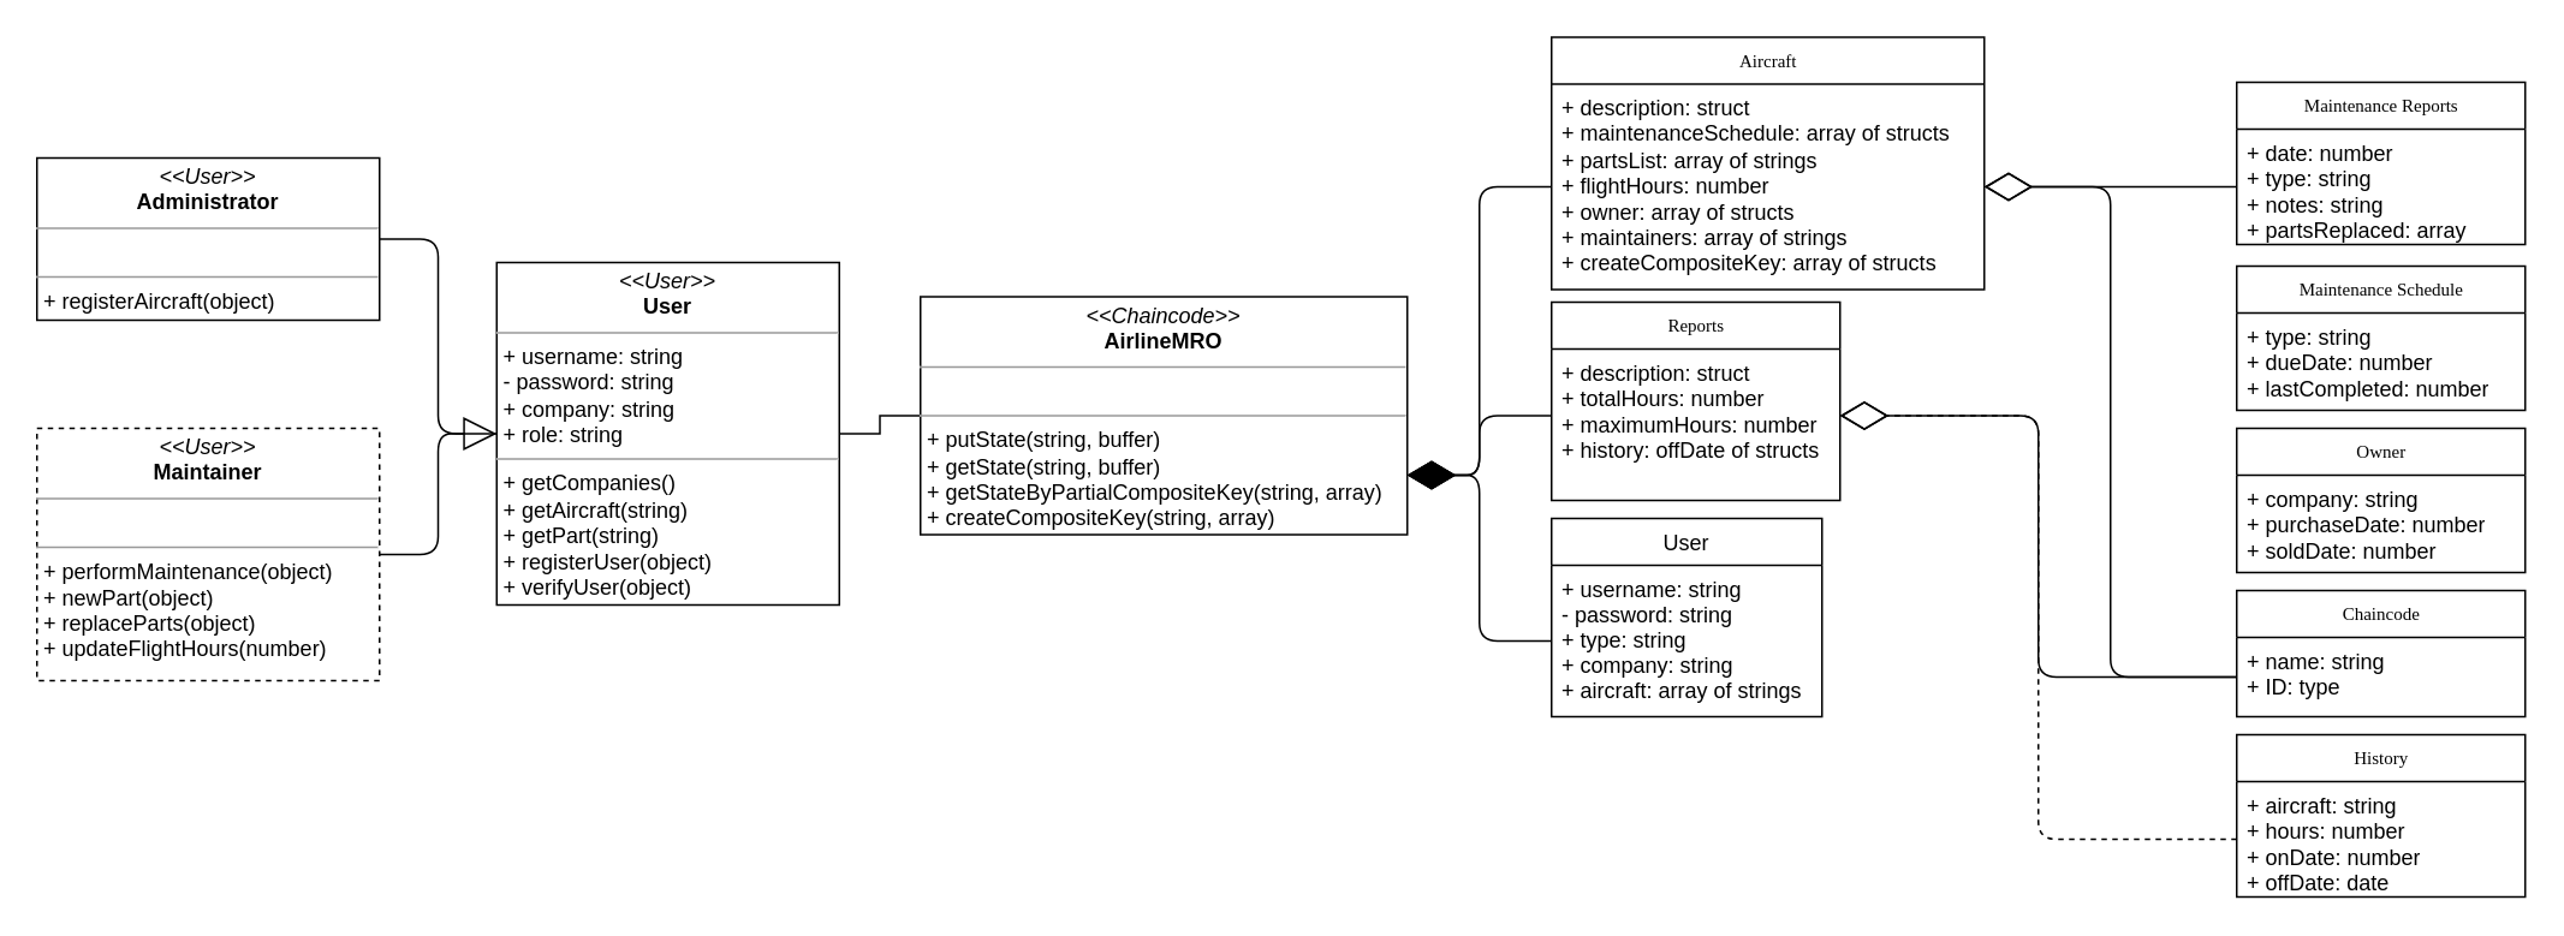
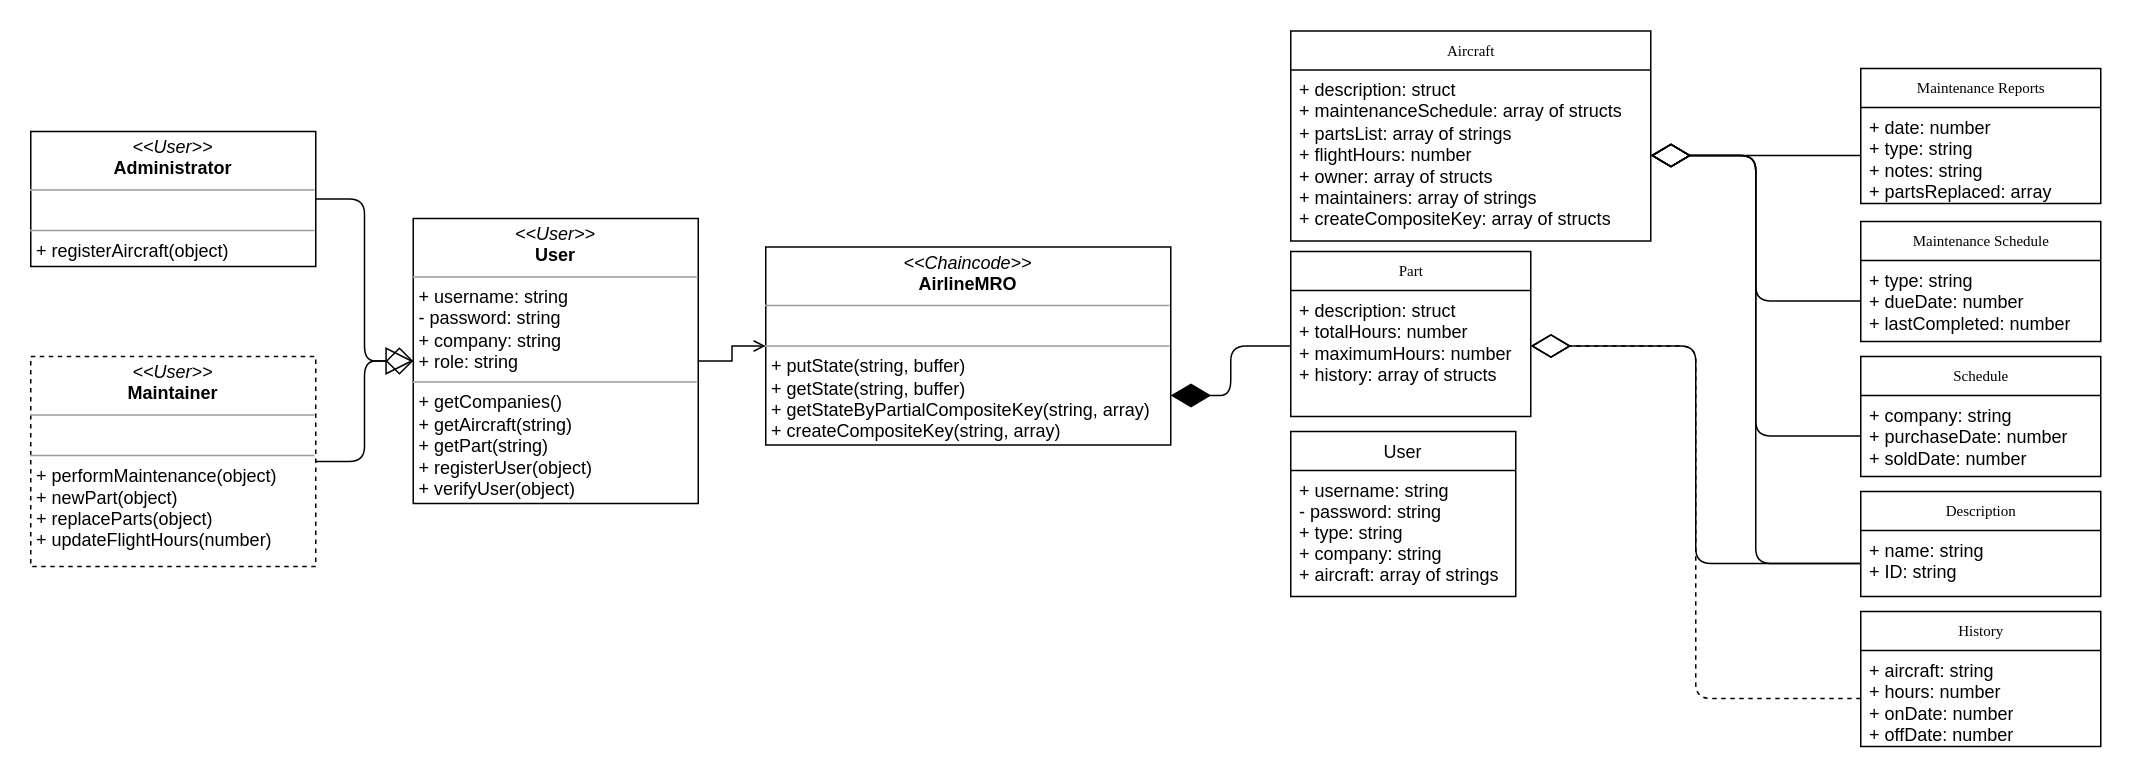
- <mxCell id="33" value="" style="endArrow=diamondThin;endFill=1;endSize=24;html=1;entryX=1;entryY=0.75;entryDx=0;entryDy=0;exitX=0;exitY=0.5;exitDx=0;exitDy=0;edgeStyle=orthogonalEdgeStyle;" edge="1" parent="1" source="22" target="8"><mxGeometry width="160" relative="1" as="geometry"><mxPoint x="870" y="365" as="sourcePoint" /><mxPoint x="800" y="273" as="targetPoint" /></mxGeometry></mxCell>
- <mxCell id="19" value="Reports" style="swimlane;html=1;fontStyle=0;childLayout=stackLayout;horizontal=1;startSize=26;fillColor=none;horizontalStack=0;resizeParent=1;resizeLast=0;collapsible=1;marginBottom=0;swimlaneFillColor=#ffffff;rounded=0;shadow=0;comic=0;labelBackgroundColor=none;strokeWidth=1;fontFamily=Verdana;fontSize=10;align=center;" vertex="1" parent="1"><mxGeometry x="860" y="167" width="160" height="110" as="geometry"><mxRectangle x="940" y="300" width="70" height="26" as="alternateBounds" /></mxGeometry></mxCell>
+ <mxCell id="19" value="Part" style="swimlane;html=1;fontStyle=0;childLayout=stackLayout;horizontal=1;startSize=26;fillColor=none;horizontalStack=0;resizeParent=1;resizeLast=0;collapsible=1;marginBottom=0;swimlaneFillColor=#ffffff;rounded=0;shadow=0;comic=0;labelBackgroundColor=none;strokeWidth=1;fontFamily=Verdana;fontSize=10;align=center;" vertex="1" parent="1"><mxGeometry x="860" y="167" width="160" height="110" as="geometry"><mxRectangle x="940" y="300" width="70" height="26" as="alternateBounds" /></mxGeometry></mxCell>
+ <mxCell id="26" value="" style="endArrow=diamondThin;endFill=0;endSize=24;html=1;entryX=1;entryY=0.5;entryDx=0;entryDy=0;exitX=0;exitY=0.5;exitDx=0;exitDy=0;edgeStyle=orthogonalEdgeStyle;" edge="1" parent="1" source="10" target="22"><mxGeometry width="160" relative="1" as="geometry"><mxPoint x="1250" y="113" as="sourcePoint" /><mxPoint x="1110" y="113" as="targetPoint" /></mxGeometry></mxCell>
- <mxCell id="3" style="edgeStyle=orthogonalEdgeStyle;rounded=0;orthogonalLoop=1;jettySize=auto;html=1;exitX=1;exitY=0.5;exitDx=0;exitDy=0;entryX=0;entryY=0.5;entryDx=0;entryDy=0;endArrow=none;endFill=0;" edge="1" parent="1" source="4" target="8"><mxGeometry relative="1" as="geometry" /></mxCell>
+ <mxCell id="3" style="edgeStyle=orthogonalEdgeStyle;rounded=0;orthogonalLoop=1;jettySize=auto;html=1;exitX=1;exitY=0.5;exitDx=0;exitDy=0;entryX=0;entryY=0.5;entryDx=0;entryDy=0;endArrow=open;endFill=0;" edge="1" parent="1" source="4" target="8"><mxGeometry relative="1" as="geometry" /></mxCell>
- <mxCell id="20" value="+ description: struct&lt;br&gt;+ totalHours: number&lt;br&gt;+ maximumHours: number&lt;br&gt;+ history: offDate of structs" style="text;html=1;strokeColor=none;fillColor=none;align=left;verticalAlign=top;spacingLeft=4;spacingRight=4;whiteSpace=wrap;overflow=hidden;rotatable=0;points=[[0,0.5],[1,0.5]];portConstraint=eastwest;" vertex="1" parent="19"><mxGeometry y="26" width="160" height="74" as="geometry" /></mxCell>
+ <mxCell id="20" value="+ description: struct&lt;br&gt;+ totalHours: number&lt;br&gt;+ maximumHours: number&lt;br&gt;+ history: array of structs" style="text;html=1;strokeColor=none;fillColor=none;align=left;verticalAlign=top;spacingLeft=4;spacingRight=4;whiteSpace=wrap;overflow=hidden;rotatable=0;points=[[0,0.5],[1,0.5]];portConstraint=eastwest;" vertex="1" parent="19"><mxGeometry y="26" width="160" height="74" as="geometry" /></mxCell>
- <mxCell id="6" value="" style="endArrow=none;endSize=16;endFill=0;html=1;exitX=1;exitY=0.5;exitDx=0;exitDy=0;entryX=0;entryY=0.5;entryDx=0;entryDy=0;edgeStyle=orthogonalEdgeStyle;" edge="1" parent="1" source="2" target="4"><mxGeometry width="160" relative="1" as="geometry"><mxPoint x="380" y="207" as="sourcePoint" /><mxPoint x="540" y="207" as="targetPoint" /></mxGeometry></mxCell>
+ <mxCell id="6" value="" style="endArrow=block;endSize=16;endFill=0;html=1;exitX=1;exitY=0.5;exitDx=0;exitDy=0;entryX=0;entryY=0.5;entryDx=0;entryDy=0;edgeStyle=orthogonalEdgeStyle;" edge="1" parent="1" source="2" target="4"><mxGeometry width="160" relative="1" as="geometry"><mxPoint x="380" y="207" as="sourcePoint" /><mxPoint x="540" y="207" as="targetPoint" /></mxGeometry></mxCell>
- <mxCell id="7" value="" style="endArrow=block;endSize=16;endFill=0;html=1;exitX=1;exitY=0.5;exitDx=0;exitDy=0;entryX=0;entryY=0.5;entryDx=0;entryDy=0;edgeStyle=orthogonalEdgeStyle;" edge="1" parent="1" source="5" target="4"><mxGeometry width="160" relative="1" as="geometry"><mxPoint x="220" y="117" as="sourcePoint" /><mxPoint x="300" y="357" as="targetPoint" /></mxGeometry></mxCell>
+ <mxCell id="7" value="" style="endArrow=diamond;endSize=16;endFill=0;html=1;exitX=1;exitY=0.5;exitDx=0;exitDy=0;entryX=0;entryY=0.5;entryDx=0;entryDy=0;edgeStyle=orthogonalEdgeStyle;" edge="1" parent="1" source="5" target="4"><mxGeometry width="160" relative="1" as="geometry"><mxPoint x="220" y="117" as="sourcePoint" /><mxPoint x="300" y="357" as="targetPoint" /></mxGeometry></mxCell>
- <mxCell id="13" value="Owner" style="swimlane;html=1;fontStyle=0;childLayout=stackLayout;horizontal=1;startSize=26;fillColor=none;horizontalStack=0;resizeParent=1;resizeLast=0;collapsible=1;marginBottom=0;swimlaneFillColor=#ffffff;rounded=0;shadow=0;comic=0;labelBackgroundColor=none;strokeWidth=1;fontFamily=Verdana;fontSize=10;align=center;" vertex="1" parent="1"><mxGeometry x="1240" y="237" width="160" height="80" as="geometry"><mxRectangle x="940" y="300" width="70" height="26" as="alternateBounds" /></mxGeometry></mxCell>
+ <mxCell id="13" value="Schedule" style="swimlane;html=1;fontStyle=0;childLayout=stackLayout;horizontal=1;startSize=26;fillColor=none;horizontalStack=0;resizeParent=1;resizeLast=0;collapsible=1;marginBottom=0;swimlaneFillColor=#ffffff;rounded=0;shadow=0;comic=0;labelBackgroundColor=none;strokeWidth=1;fontFamily=Verdana;fontSize=10;align=center;" vertex="1" parent="1"><mxGeometry x="1240" y="237" width="160" height="80" as="geometry"><mxRectangle x="940" y="300" width="70" height="26" as="alternateBounds" /></mxGeometry></mxCell>
+ <mxCell id="27" value="" style="endArrow=diamondThin;endFill=0;endSize=24;html=1;entryX=1;entryY=0.5;entryDx=0;entryDy=0;exitX=0;exitY=0.5;exitDx=0;exitDy=0;edgeStyle=orthogonalEdgeStyle;" edge="1" parent="1" source="14" target="22"><mxGeometry width="160" relative="1" as="geometry"><mxPoint x="1250" y="210" as="sourcePoint" /><mxPoint x="1110" y="113" as="targetPoint" /></mxGeometry></mxCell>
- <mxCell id="32" value="" style="endArrow=diamondThin;endFill=1;endSize=24;html=1;entryX=1;entryY=0.75;entryDx=0;entryDy=0;exitX=0;exitY=0.5;exitDx=0;exitDy=0;edgeStyle=orthogonalEdgeStyle;" edge="1" parent="1" source="18" target="8"><mxGeometry width="160" relative="1" as="geometry"><mxPoint x="870" y="240" as="sourcePoint" /><mxPoint x="800" y="273" as="targetPoint" /></mxGeometry></mxCell>
- <mxCell id="11" value="Chaincode" style="swimlane;html=1;fontStyle=0;childLayout=stackLayout;horizontal=1;startSize=26;fillColor=none;horizontalStack=0;resizeParent=1;resizeLast=0;collapsible=1;marginBottom=0;swimlaneFillColor=#ffffff;rounded=0;shadow=0;comic=0;labelBackgroundColor=none;strokeWidth=1;fontFamily=Verdana;fontSize=10;align=center;" vertex="1" parent="1"><mxGeometry x="1240" y="327" width="160" height="70" as="geometry"><mxRectangle x="940" y="300" width="70" height="26" as="alternateBounds" /></mxGeometry></mxCell>
+ <mxCell id="11" value="Description" style="swimlane;html=1;fontStyle=0;childLayout=stackLayout;horizontal=1;startSize=26;fillColor=none;horizontalStack=0;resizeParent=1;resizeLast=0;collapsible=1;marginBottom=0;swimlaneFillColor=#ffffff;rounded=0;shadow=0;comic=0;labelBackgroundColor=none;strokeWidth=1;fontFamily=Verdana;fontSize=10;align=center;" vertex="1" parent="1"><mxGeometry x="1240" y="327" width="160" height="70" as="geometry"><mxRectangle x="940" y="300" width="70" height="26" as="alternateBounds" /></mxGeometry></mxCell>
- <mxCell id="12" value="+ name: string&lt;br&gt;+ ID: type" style="text;html=1;strokeColor=none;fillColor=none;align=left;verticalAlign=top;spacingLeft=4;spacingRight=4;whiteSpace=wrap;overflow=hidden;rotatable=0;points=[[0,0.5],[1,0.5]];portConstraint=eastwest;" vertex="1" parent="11"><mxGeometry y="26" width="160" height="44" as="geometry" /></mxCell>
+ <mxCell id="12" value="+ name: string&lt;br&gt;+ ID: string" style="text;html=1;strokeColor=none;fillColor=none;align=left;verticalAlign=top;spacingLeft=4;spacingRight=4;whiteSpace=wrap;overflow=hidden;rotatable=0;points=[[0,0.5],[1,0.5]];portConstraint=eastwest;" vertex="1" parent="11"><mxGeometry y="26" width="160" height="44" as="geometry" /></mxCell>
- <mxCell id="24" value="+ aircraft: string&lt;br&gt;+ hours: number&lt;br&gt;+ onDate: number&lt;br&gt;+ offDate: date" style="text;html=1;strokeColor=none;fillColor=none;align=left;verticalAlign=top;spacingLeft=4;spacingRight=4;whiteSpace=wrap;overflow=hidden;rotatable=0;points=[[0,0.5],[1,0.5]];portConstraint=eastwest;" vertex="1" parent="23"><mxGeometry y="26" width="160" height="64" as="geometry" /></mxCell>
+ <mxCell id="24" value="+ aircraft: string&lt;br&gt;+ hours: number&lt;br&gt;+ onDate: number&lt;br&gt;+ offDate: number" style="text;html=1;strokeColor=none;fillColor=none;align=left;verticalAlign=top;spacingLeft=4;spacingRight=4;whiteSpace=wrap;overflow=hidden;rotatable=0;points=[[0,0.5],[1,0.5]];portConstraint=eastwest;" vertex="1" parent="23"><mxGeometry y="26" width="160" height="64" as="geometry" /></mxCell>
